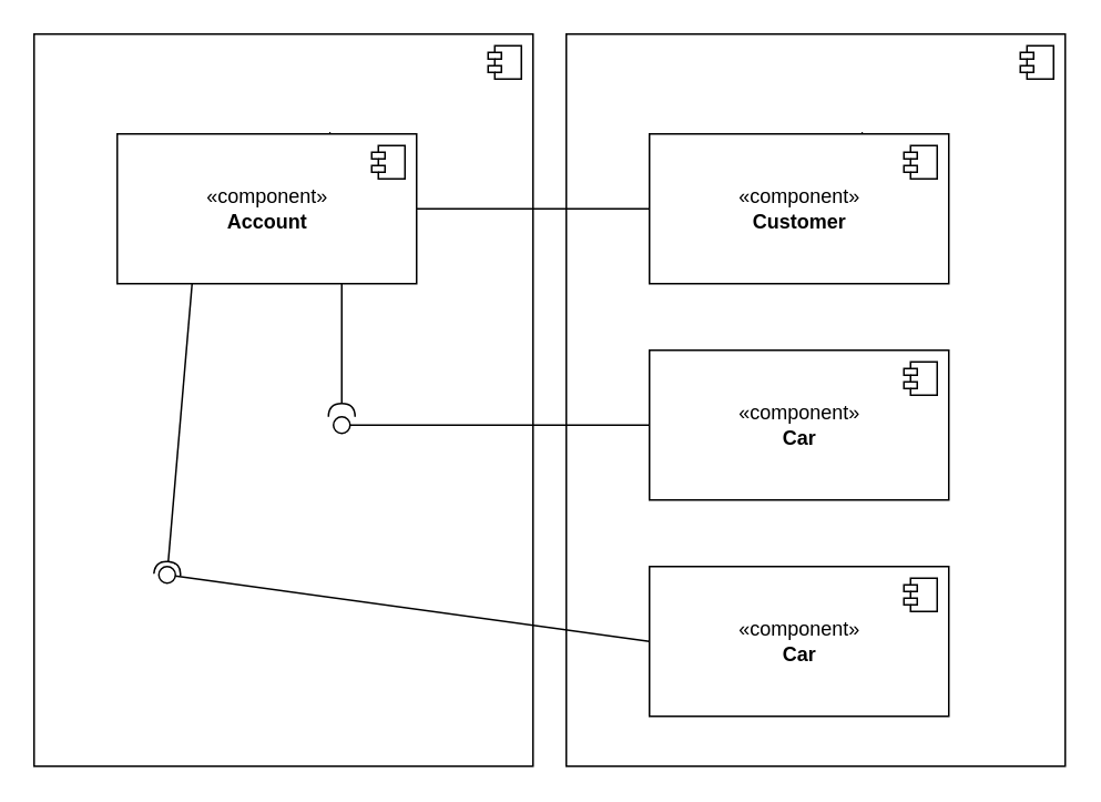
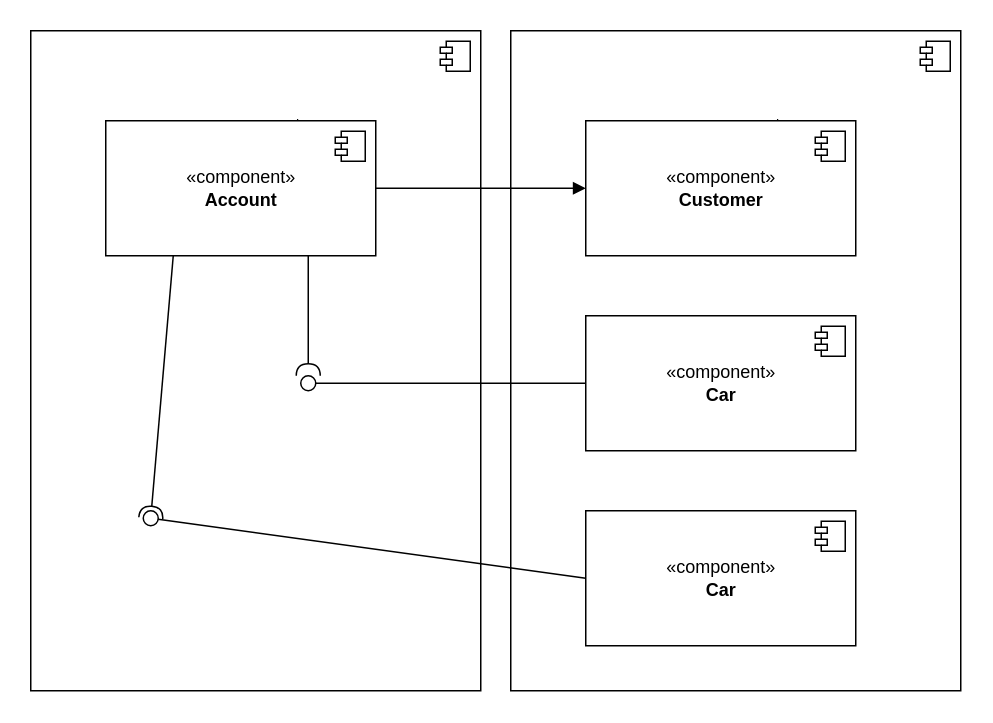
- <mxCell id="10" value="" style="endArrow=none;html=1;entryX=0;entryY=0.5;entryDx=0;entryDy=0;exitX=1;exitY=0.5;exitDx=0;exitDy=0;" edge="1" parent="1" source="8" target="6"><mxGeometry width="50" height="50" relative="1" as="geometry"><mxPoint x="190" y="180" as="sourcePoint" /><mxPoint x="240" y="130" as="targetPoint" /></mxGeometry></mxCell>
+ <mxCell id="10" value="" style="endArrow=block;html=1;entryX=0;entryY=0.5;entryDx=0;entryDy=0;exitX=1;exitY=0.5;exitDx=0;exitDy=0;" edge="1" parent="1" source="8" target="6"><mxGeometry width="50" height="50" relative="1" as="geometry"><mxPoint x="190" y="180" as="sourcePoint" /><mxPoint x="240" y="130" as="targetPoint" /></mxGeometry></mxCell>
